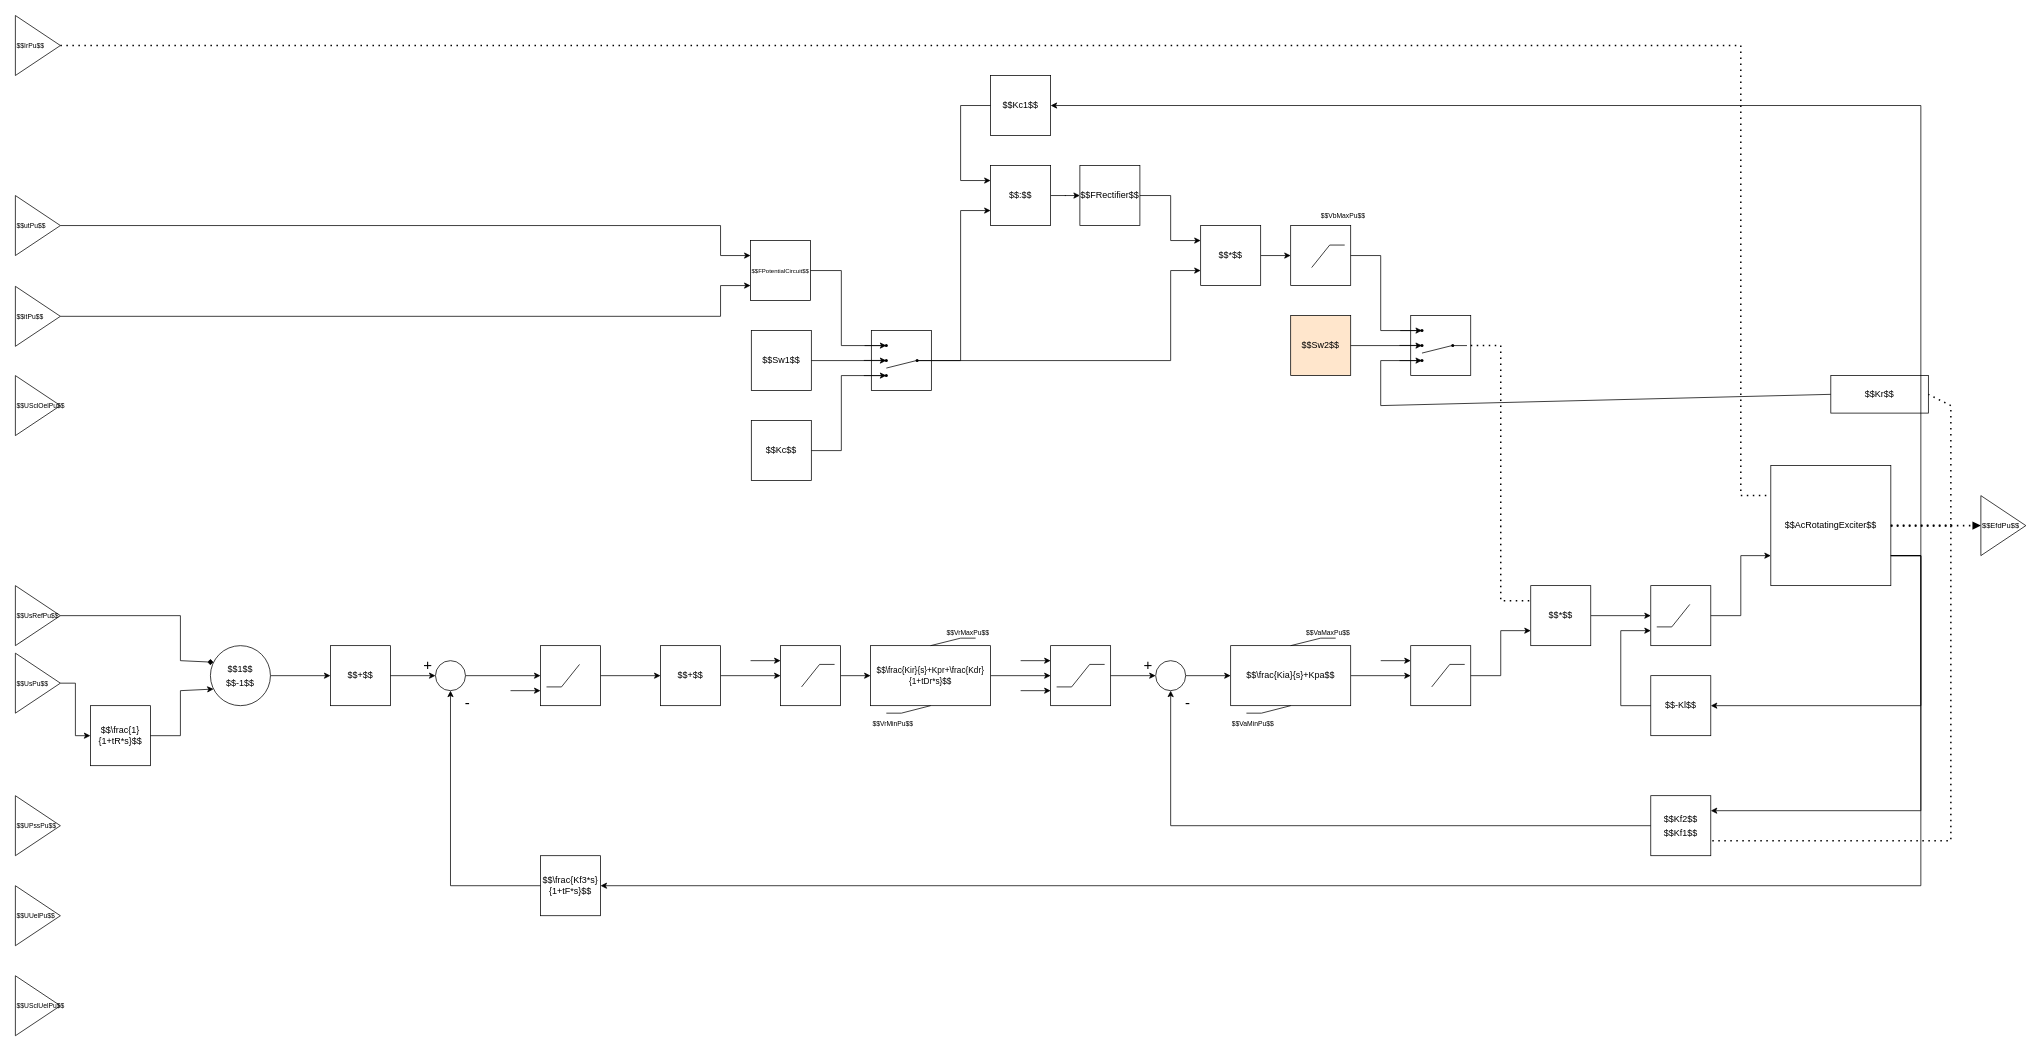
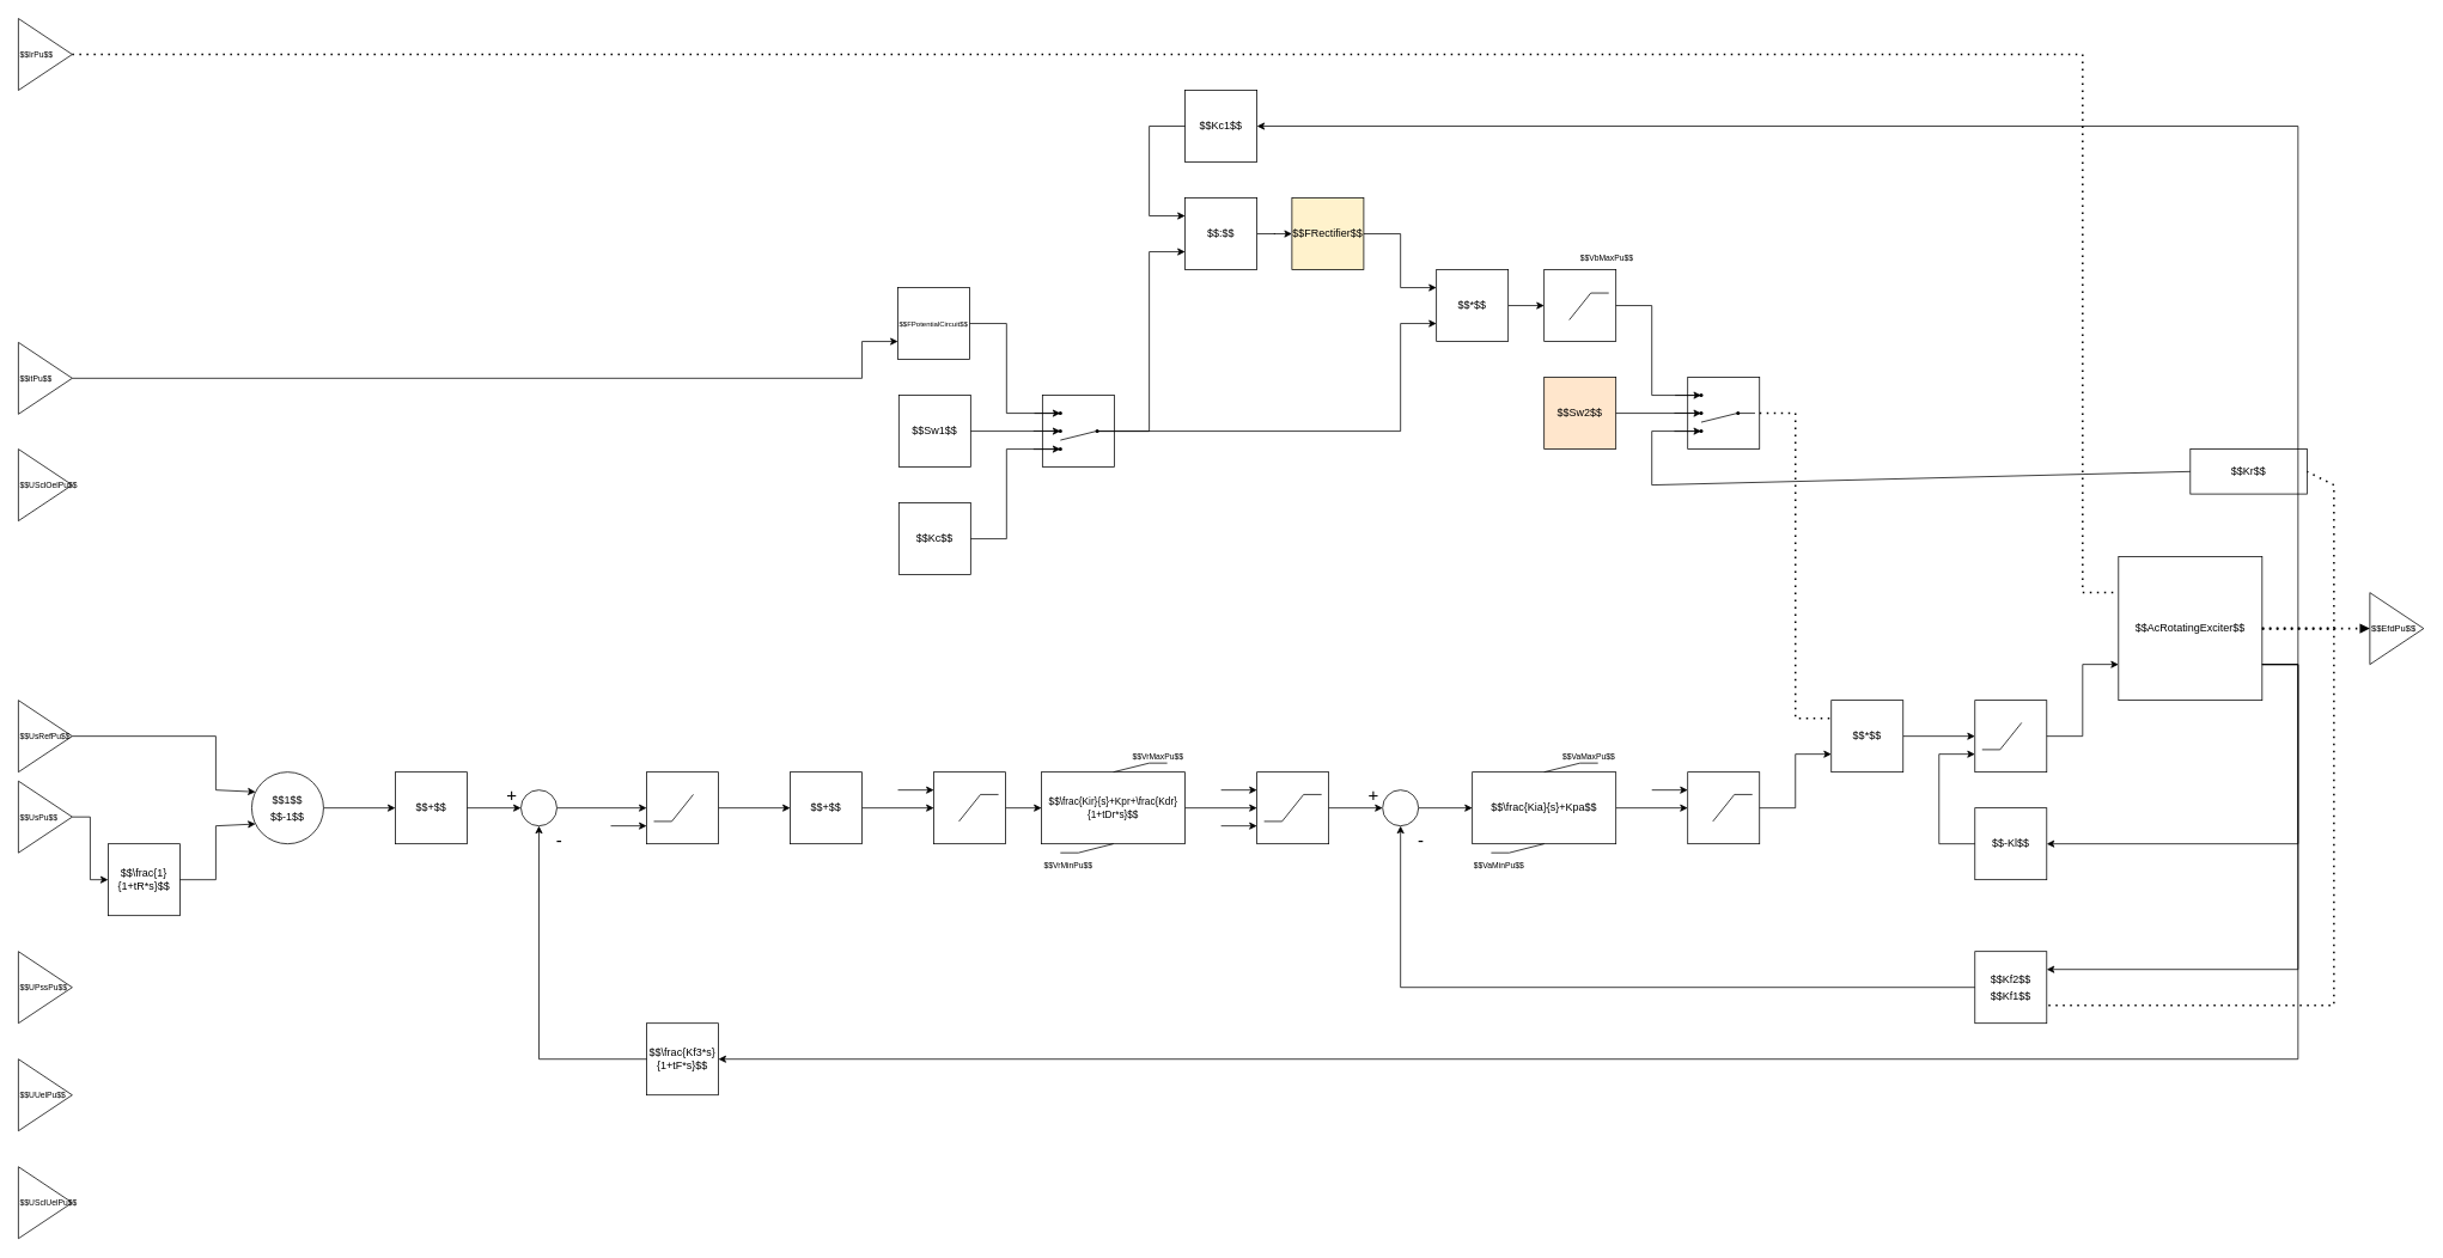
- <mxCell id="108" value="$$FRectifier$$" style="rounded=0;whiteSpace=wrap;html=1;" parent="1" vertex="1"><mxGeometry x="1439" y="220" width="80" height="80" as="geometry" /></mxCell>
+ <mxCell id="108" value="$$FRectifier$$" style="rounded=0;whiteSpace=wrap;html=1;fillColor=#fff2cc;" parent="1" vertex="1"><mxGeometry x="1439" y="220" width="80" height="80" as="geometry" /></mxCell>
- <mxCell id="128" value="&lt;font style=&quot;font-size: 9px;&quot;&gt;$$utPu$$&lt;/font&gt;" style="triangle;whiteSpace=wrap;html=1;align=left;" parent="1" vertex="1"><mxGeometry x="20" y="260" width="60" height="80" as="geometry" /></mxCell>
- <mxCell id="130" value="" style="endArrow=classic;html=1;rounded=0;exitX=1;exitY=0.5;exitDx=0;exitDy=0;entryX=0;entryY=0.25;entryDx=0;entryDy=0;" parent="1" source="128" target="99" edge="1"><mxGeometry width="50" height="50" relative="1" as="geometry"><mxPoint x="710" y="530" as="sourcePoint" /><mxPoint x="760" y="480" as="targetPoint" /><Array as="points"><mxPoint x="960" y="300" /><mxPoint x="960" y="340" /></Array></mxGeometry></mxCell>
- <mxCell id="37" value="" style="endArrow=diamond;html=1;rounded=0;exitX=1;exitY=0.5;exitDx=0;exitDy=0;entryX=0;entryY=0.25;entryDx=0;entryDy=0;" parent="1" source="4" target="6" edge="1"><mxGeometry width="50" height="50" relative="1" as="geometry"><mxPoint x="280" y="920" as="sourcePoint" /><mxPoint x="330" y="870" as="targetPoint" /><Array as="points"><mxPoint x="240" y="820" /><mxPoint x="240" y="880" /></Array></mxGeometry></mxCell>
+ <mxCell id="37" value="" style="endArrow=classic;html=1;rounded=0;exitX=1;exitY=0.5;exitDx=0;exitDy=0;entryX=0;entryY=0.25;entryDx=0;entryDy=0;" parent="1" source="4" target="6" edge="1"><mxGeometry width="50" height="50" relative="1" as="geometry"><mxPoint x="280" y="920" as="sourcePoint" /><mxPoint x="330" y="870" as="targetPoint" /><Array as="points"><mxPoint x="240" y="820" /><mxPoint x="240" y="880" /></Array></mxGeometry></mxCell>
